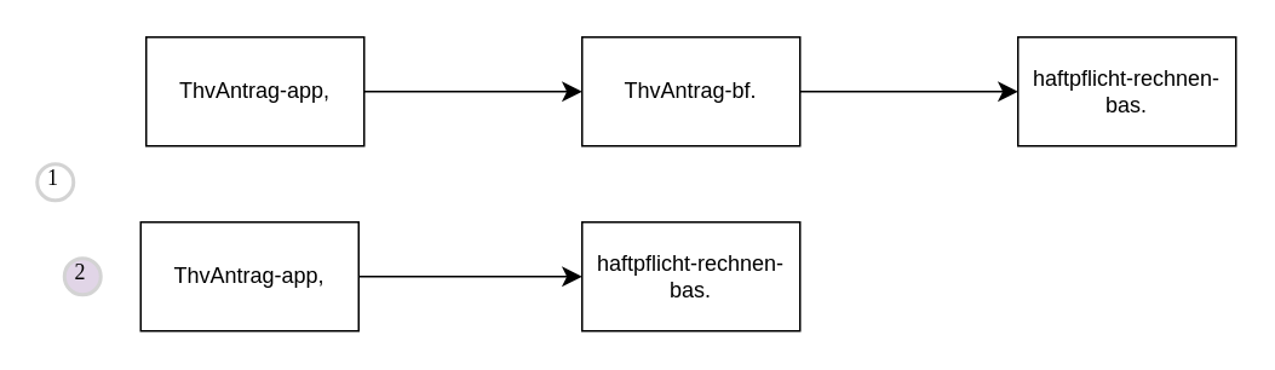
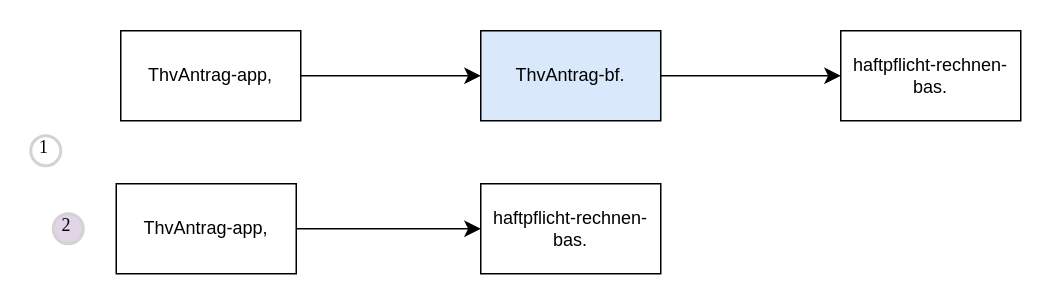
- <mxCell id="5" value="ThvAntrag-bf." style="rounded=0;whiteSpace=wrap;html=1;" vertex="1" parent="1"><mxGeometry x="320" y="20" width="120" height="60" as="geometry" /></mxCell>
+ <mxCell id="5" value="ThvAntrag-bf." style="rounded=0;whiteSpace=wrap;html=1;fillColor=#dae8fc;" vertex="1" parent="1"><mxGeometry x="320" y="20" width="120" height="60" as="geometry" /></mxCell>
